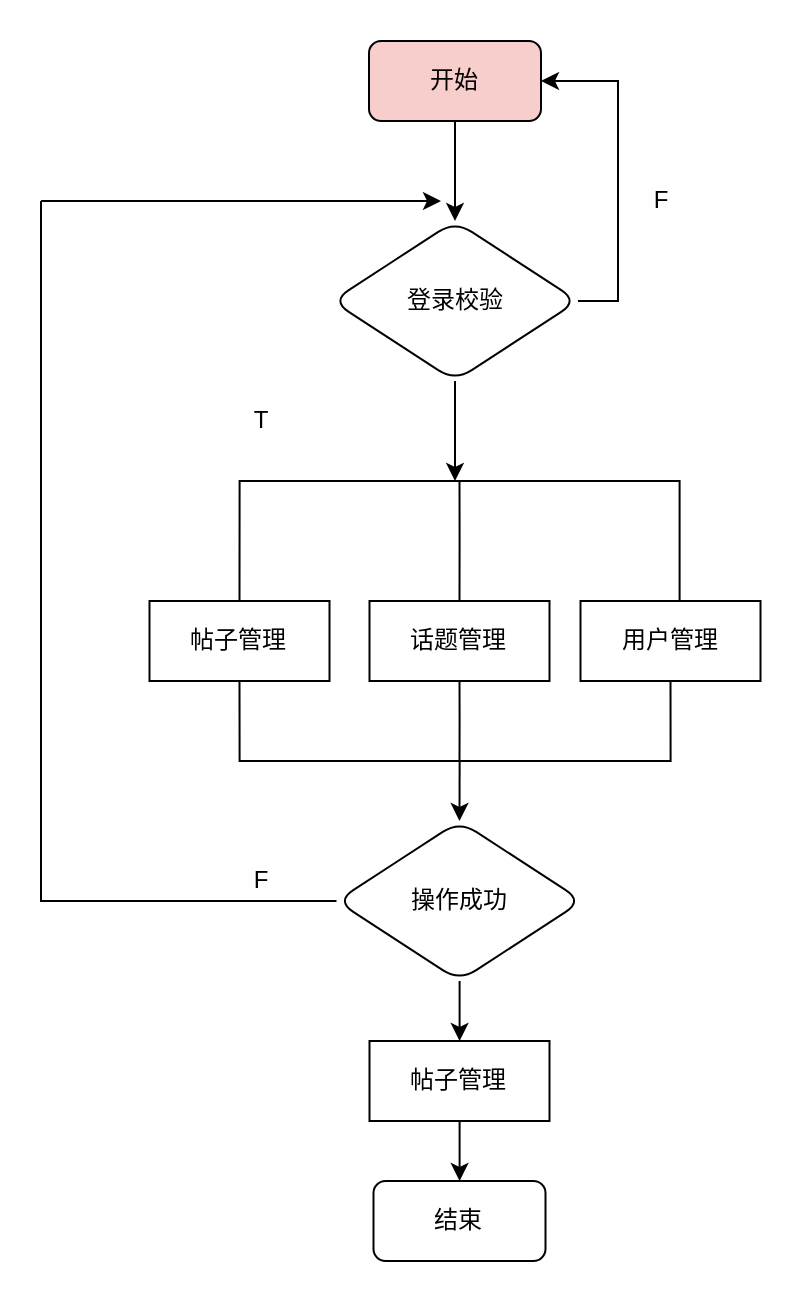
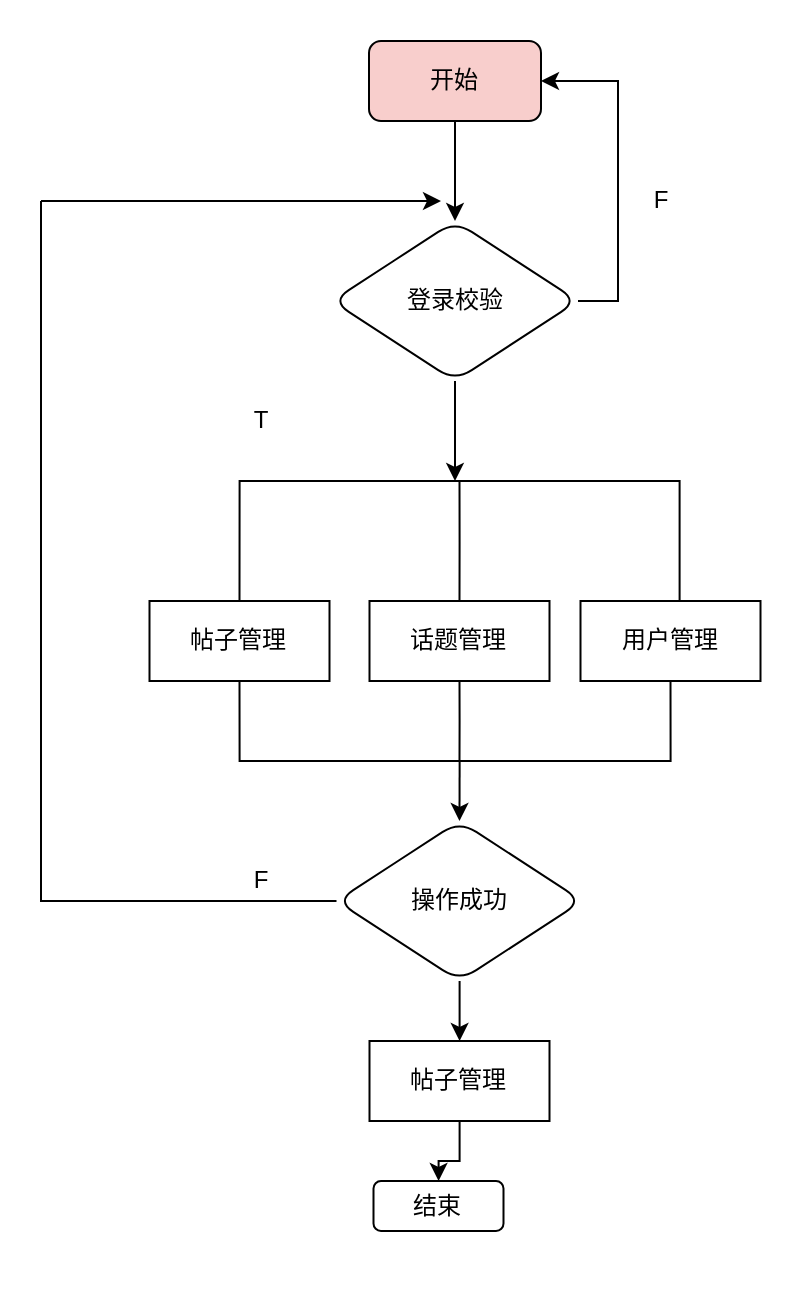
- <mxCell id="24" value="结束" style="rounded=1;whiteSpace=wrap;html=1;" vertex="1" parent="1"><mxGeometry x="186.25" y="590" width="86" height="40" as="geometry" /></mxCell>
+ <mxCell id="24" value="结束" style="rounded=1;whiteSpace=wrap;html=1;" vertex="1" parent="1"><mxGeometry x="186.25" y="590" width="65" height="25" as="geometry" /></mxCell>
